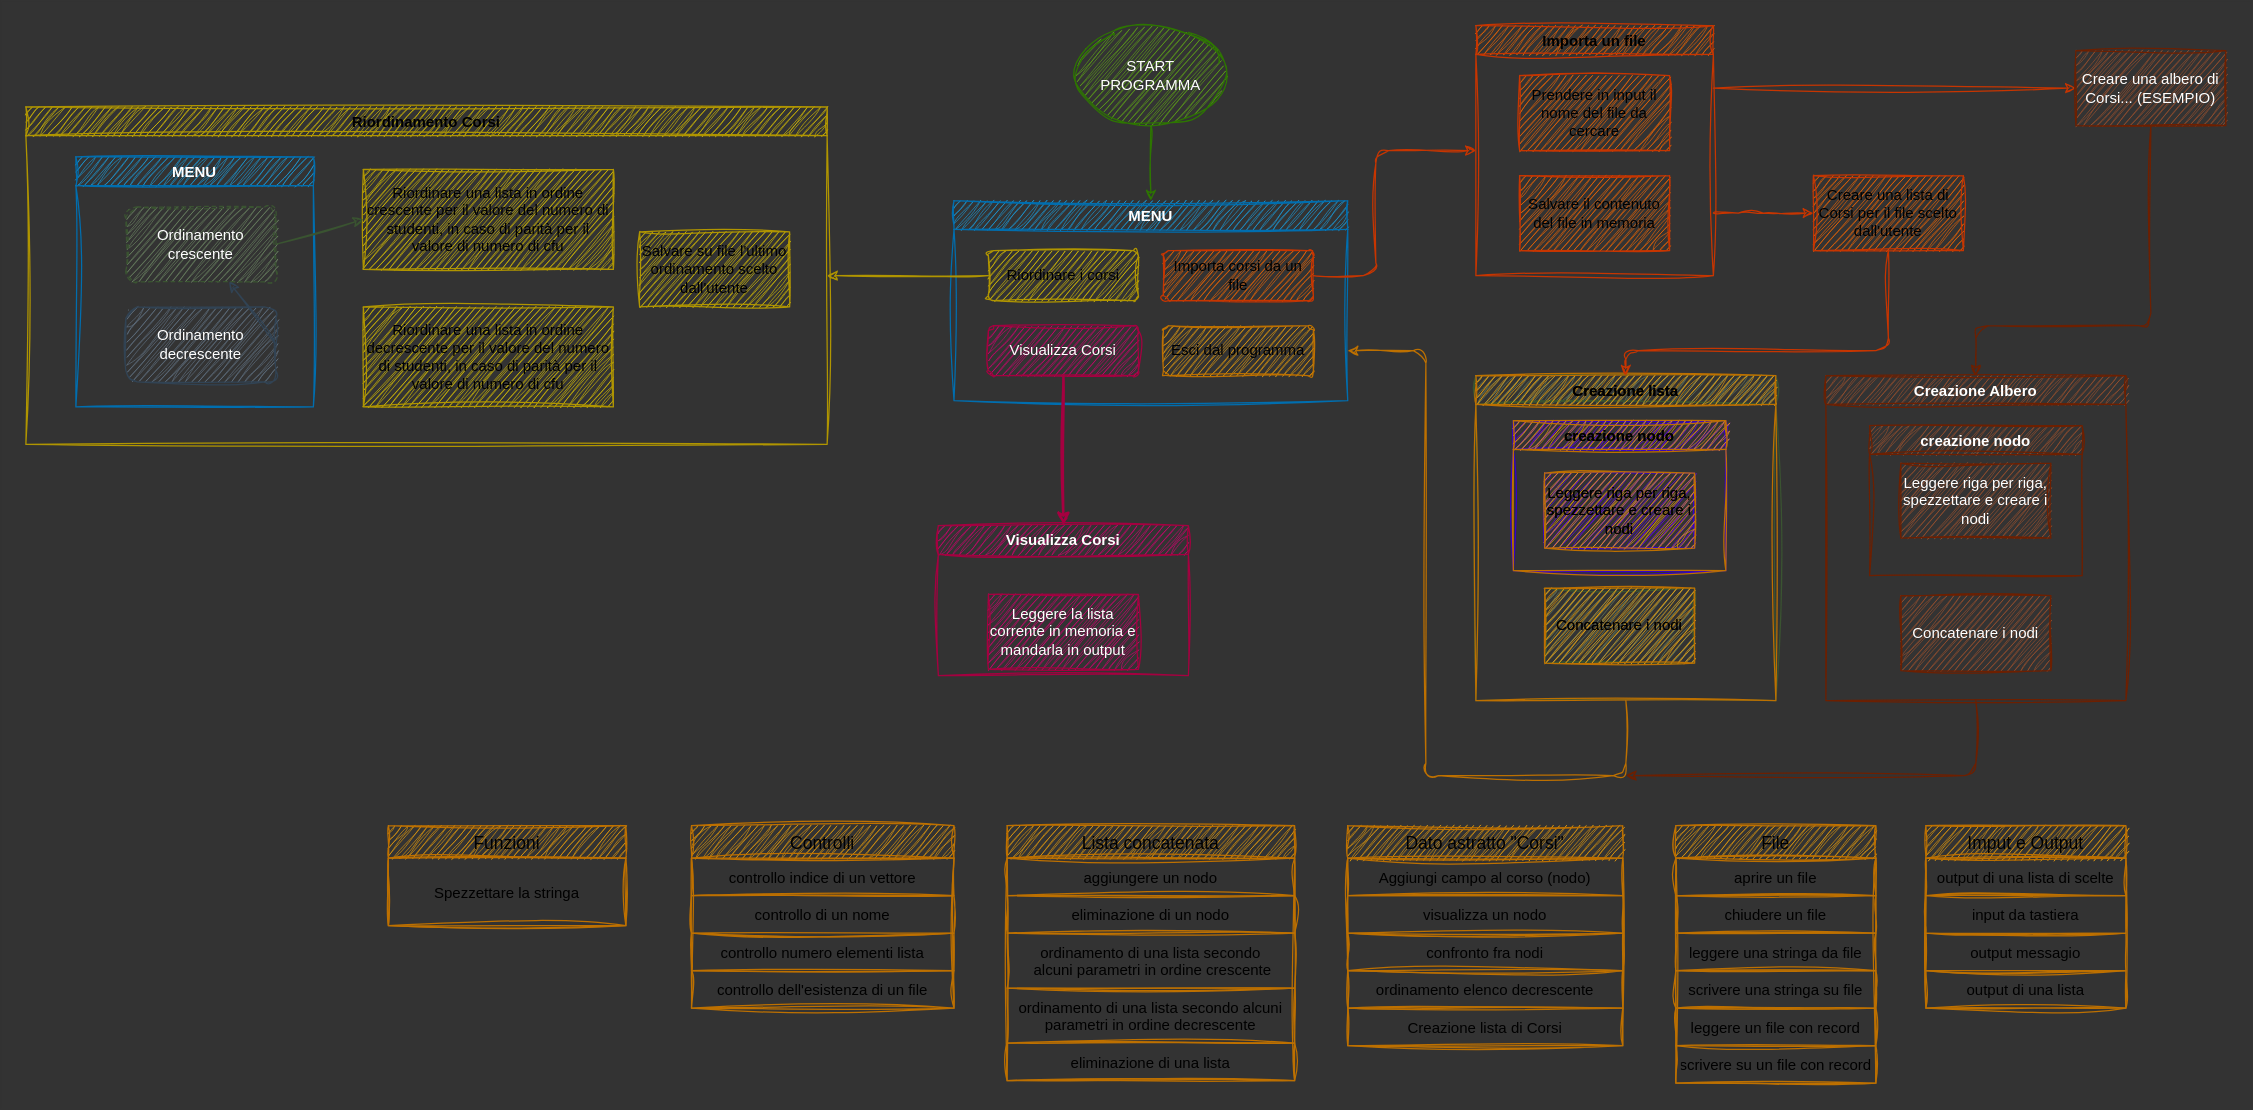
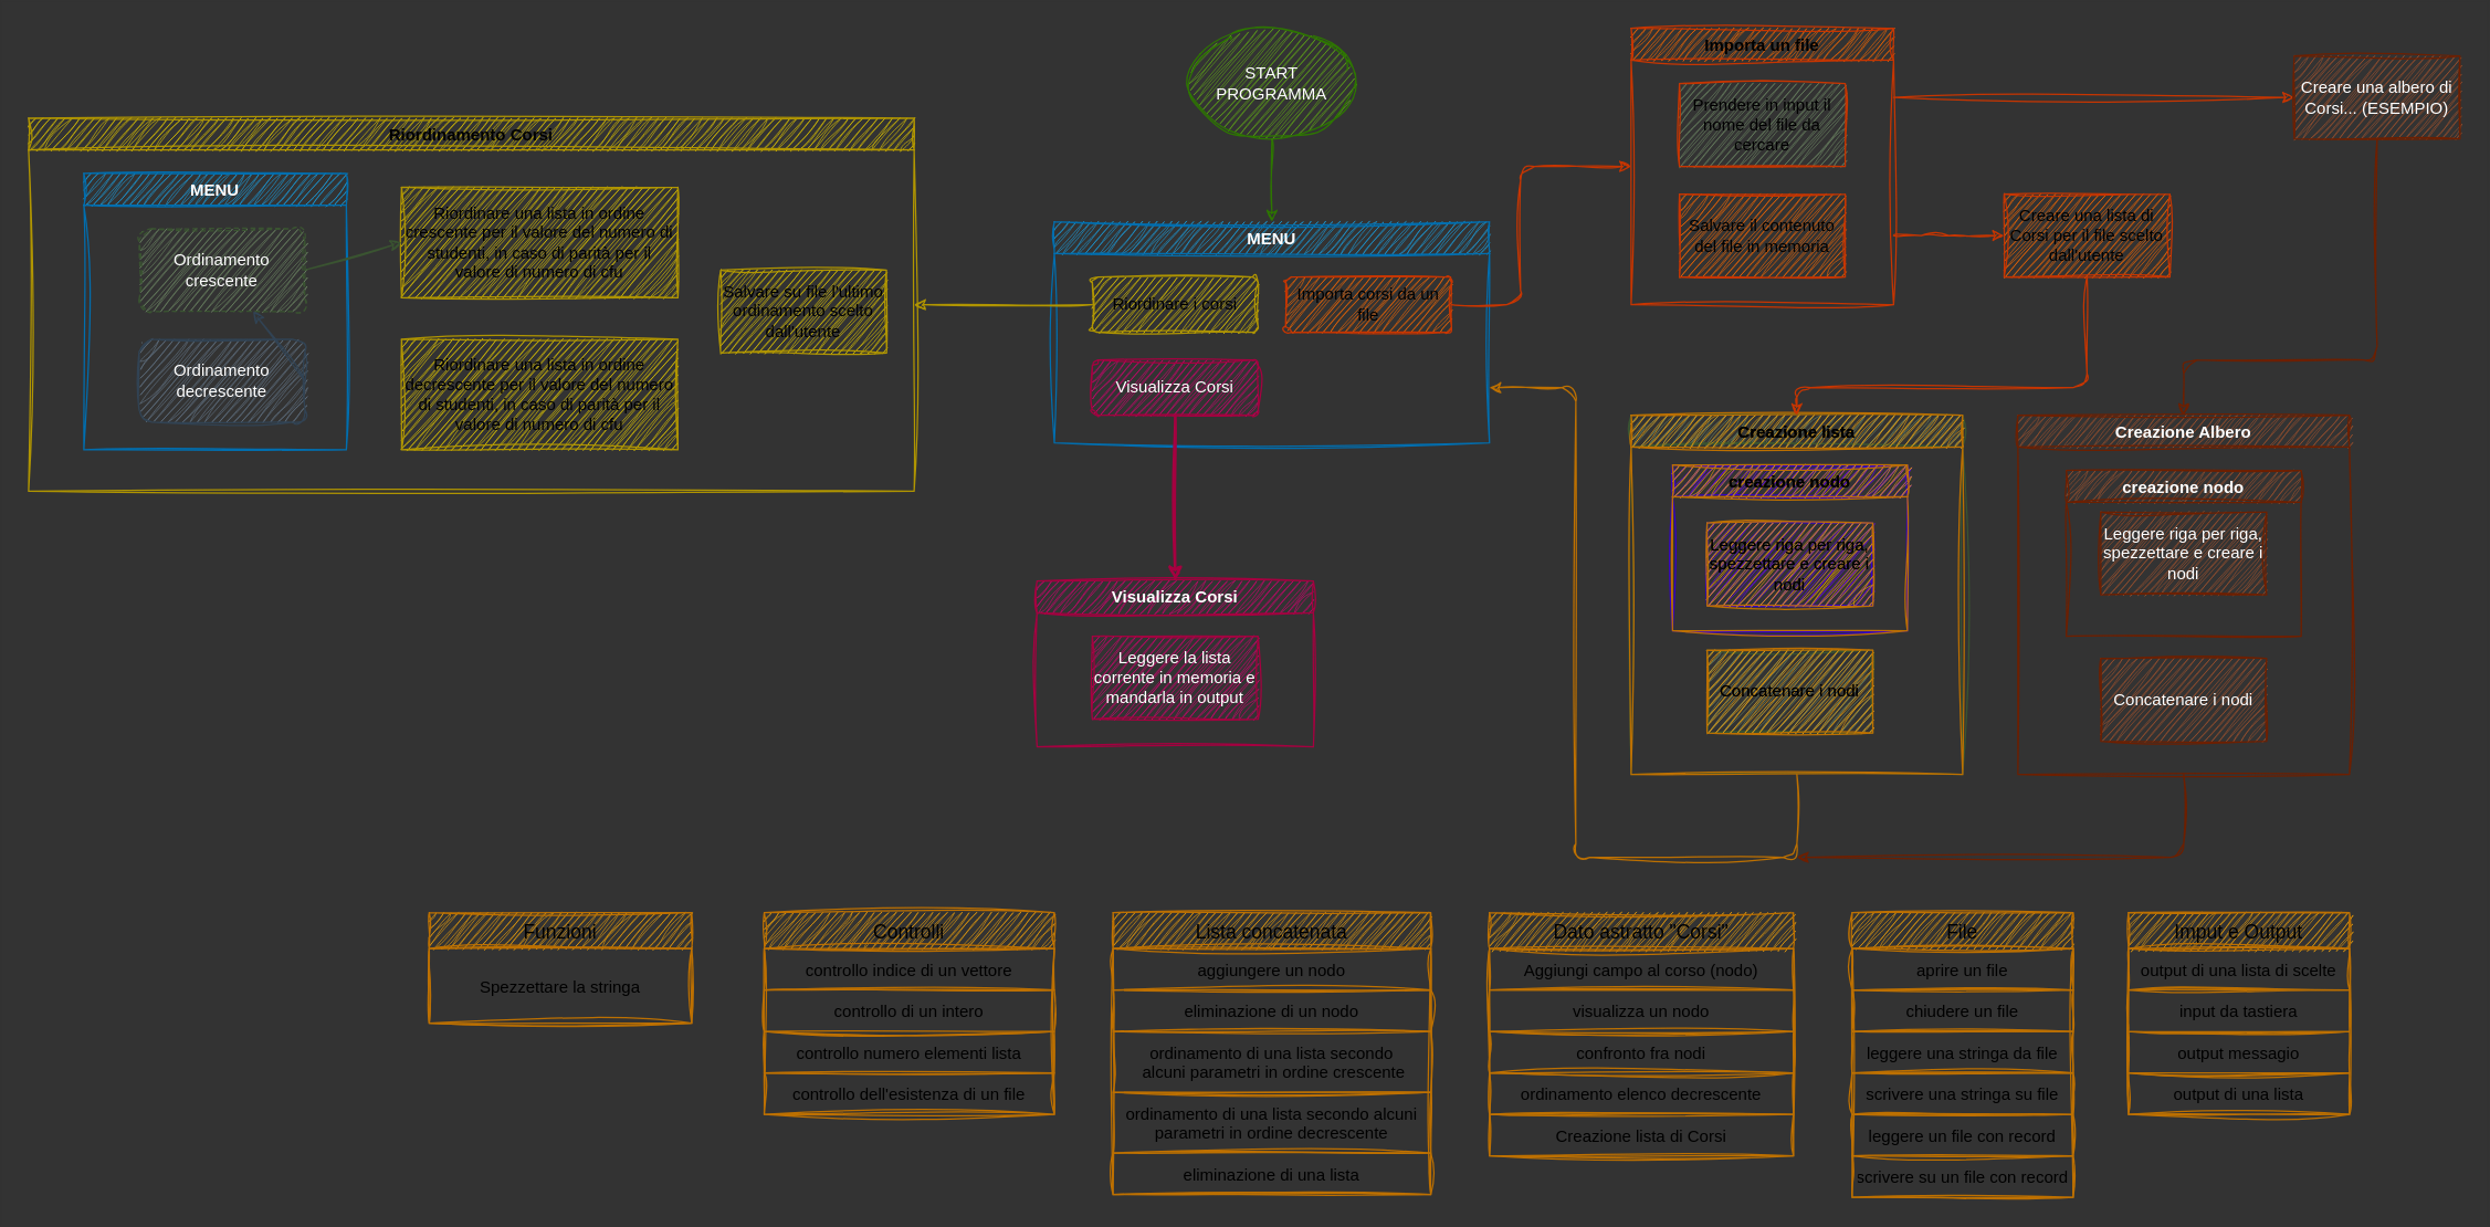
- <mxCell id="7" value="Prendere in input il nome del file da cercare" style="rounded=0;whiteSpace=wrap;html=1;strokeColor=#C73500;fillColor=#fa6800;fontColor=default;sketch=1;curveFitting=1;jiggle=2;" parent="6" vertex="1"><mxGeometry x="35" y="40" width="120" height="60" as="geometry" /></mxCell>
+ <mxCell id="7" value="Prendere in input il nome del file da cercare" style="rounded=0;whiteSpace=wrap;html=1;strokeColor=#C73500;fillColor=#6d8764;fontColor=default;sketch=1;curveFitting=1;jiggle=2;" parent="6" vertex="1"><mxGeometry x="35" y="40" width="120" height="60" as="geometry" /></mxCell>
- <mxCell id="15" value="Salvare su file l'ultimo ordinamento scelto dall'utente" style="rounded=0;whiteSpace=wrap;html=1;strokeColor=#B09500;fontColor=default;fillColor=#e3c800;sketch=1;curveFitting=1;jiggle=2;" parent="9" vertex="1"><mxGeometry x="491" y="100" width="120" height="60" as="geometry" /></mxCell>
+ <mxCell id="15" value="Salvare su file l'ultimo ordinamento scelto dall'utente" style="rounded=0;whiteSpace=wrap;html=1;strokeColor=#B09500;fontColor=default;fillColor=#e3c800;sketch=1;curveFitting=1;jiggle=2;" parent="9" vertex="1"><mxGeometry x="501" y="110" width="120" height="60" as="geometry" /></mxCell>
- <mxCell id="64" value="Esci dal programma" style="rounded=1;arcSize=10;whiteSpace=wrap;html=1;align=center;strokeColor=#BD7000;fillColor=#f0a30a;fontColor=default;sketch=1;curveFitting=1;jiggle=2;" parent="60" vertex="1"><mxGeometry x="167.5" y="100" width="120" height="40" as="geometry" /></mxCell>
- <mxCell id="76" value="Leggere la lista corrente in memoria e mandarla in output" style="rounded=0;whiteSpace=wrap;html=1;fillColor=#d80073;fontColor=#ffffff;strokeColor=#A50040;sketch=1;curveFitting=1;jiggle=2;" parent="75" vertex="1"><mxGeometry x="40" y="55" width="120" height="60" as="geometry" /></mxCell>
+ <mxCell id="76" value="Leggere la lista corrente in memoria e mandarla in output" style="rounded=0;whiteSpace=wrap;html=1;fillColor=#d80073;fontColor=#ffffff;strokeColor=#A50040;sketch=1;curveFitting=1;jiggle=2;" parent="75" vertex="1"><mxGeometry x="40" y="40" width="120" height="60" as="geometry" /></mxCell>
- <mxCell id="44" value="controllo di un nome" style="text;strokeColor=#BD7000;fillColor=none;spacingLeft=4;spacingRight=4;overflow=hidden;rotatable=0;points=[[0,0.5],[1,0.5]];portConstraint=eastwest;fontSize=12;fontColor=default;align=center;verticalAlign=middle;sketch=1;curveFitting=1;jiggle=2;" parent="42" vertex="1"><mxGeometry y="56" width="210" height="30" as="geometry" /></mxCell>
+ <mxCell id="44" value="controllo di un intero" style="text;strokeColor=#BD7000;fillColor=none;spacingLeft=4;spacingRight=4;overflow=hidden;rotatable=0;points=[[0,0.5],[1,0.5]];portConstraint=eastwest;fontSize=12;fontColor=default;align=center;verticalAlign=middle;sketch=1;curveFitting=1;jiggle=2;" parent="42" vertex="1"><mxGeometry y="56" width="210" height="30" as="geometry" /></mxCell>
